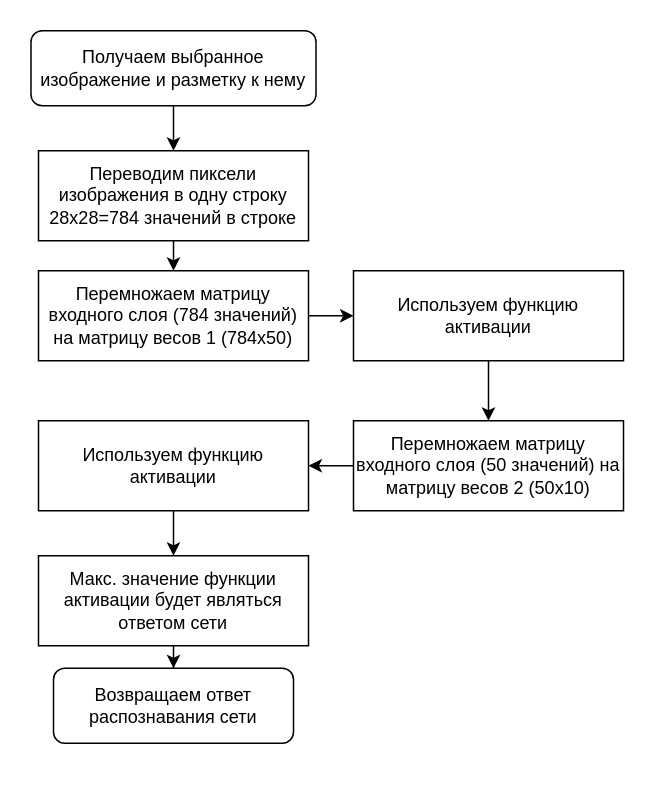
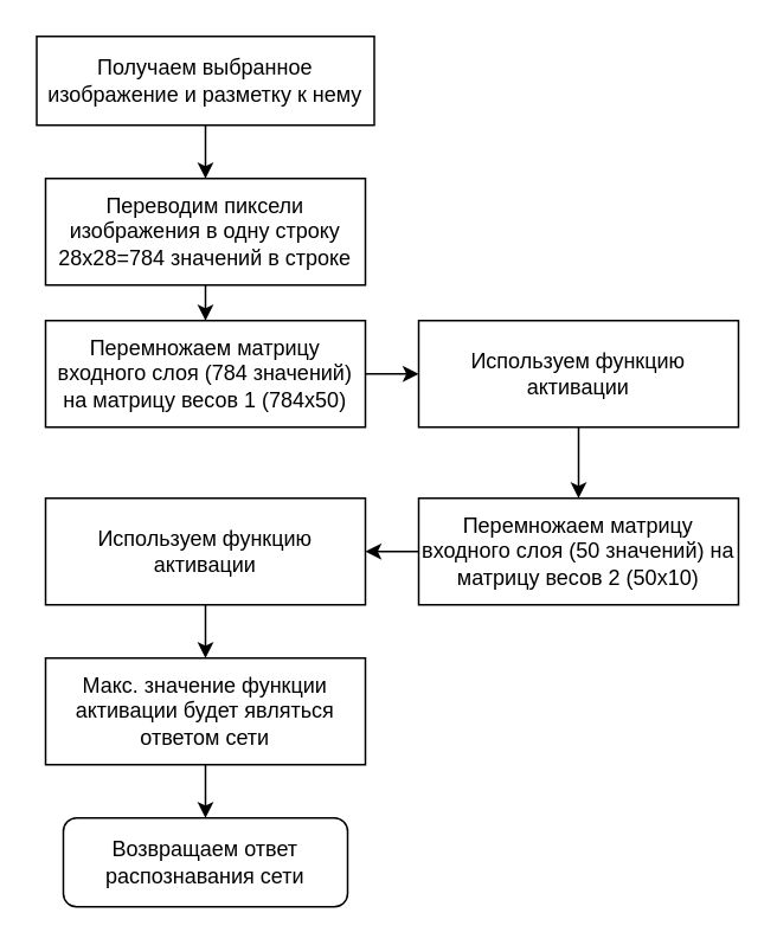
- <mxCell id="3" value="Получаем выбранное изображение и разметку к нему" style="rounded=1;whiteSpace=wrap;html=1;" parent="1" vertex="1"><mxGeometry x="20" y="20" width="190" height="50" as="geometry" /></mxCell>
+ <mxCell id="3" value="Получаем выбранное изображение и разметку к нему" style="whiteSpace=wrap;html=1;rounded=0;" parent="1" vertex="1"><mxGeometry x="20" y="20" width="190" height="50" as="geometry" /></mxCell>
- <mxCell id="8" value="Возвращаем ответ распознавания сети" style="rounded=1;whiteSpace=wrap;html=1;" parent="1" vertex="1"><mxGeometry x="35" y="445" width="160" height="50" as="geometry" /></mxCell>
+ <mxCell id="8" value="Возвращаем ответ распознавания сети" style="rounded=1;whiteSpace=wrap;html=1;" parent="1" vertex="1"><mxGeometry x="35" y="460" width="160" height="50" as="geometry" /></mxCell>
